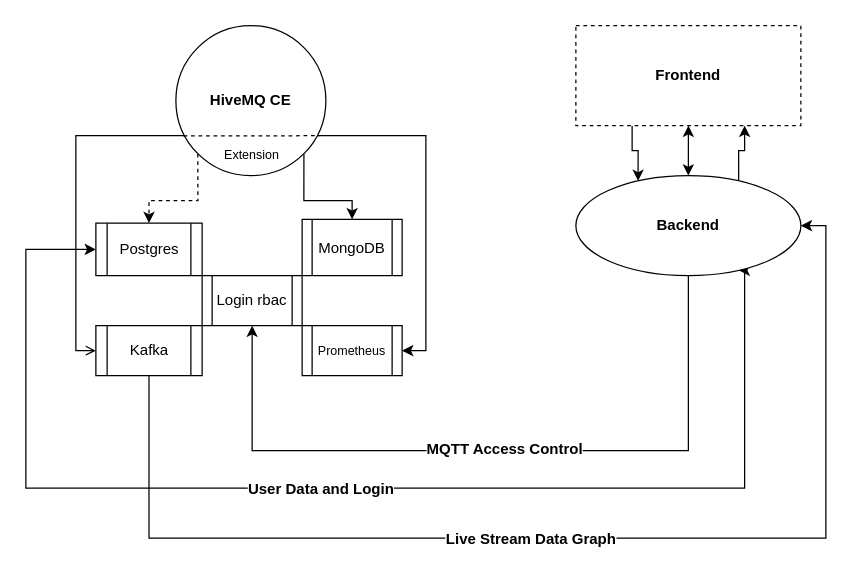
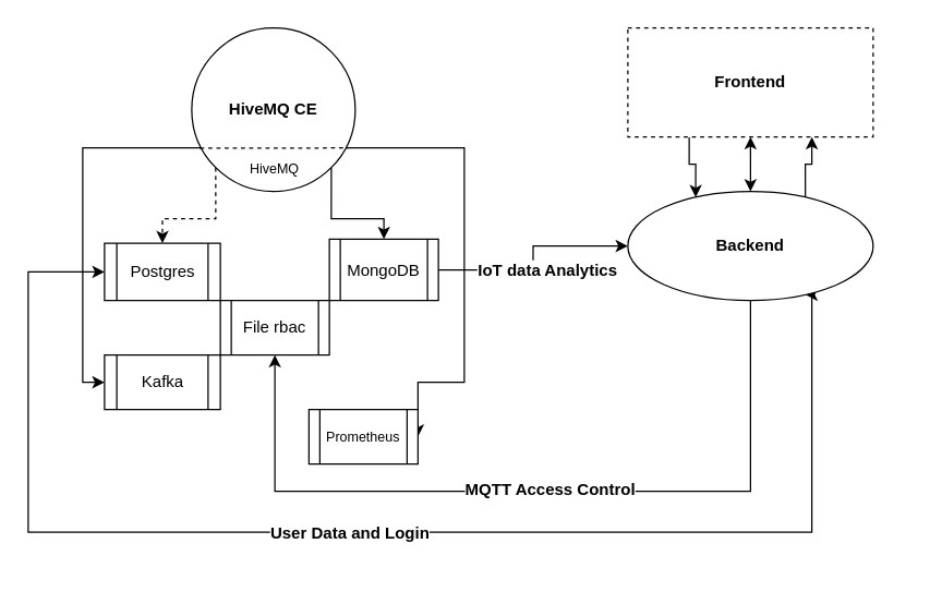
- <mxCell id="19" value="&lt;font style=&quot;font-size: 10px;&quot;&gt;Extension&lt;/font&gt;" style="text;html=1;strokeColor=none;fillColor=none;align=center;verticalAlign=middle;whiteSpace=wrap;rounded=0;" parent="1" vertex="1"><mxGeometry x="176" y="113" width="50" height="20" as="geometry" /></mxCell>
+ <mxCell id="19" value="&lt;font style=&quot;font-size: 10px;&quot;&gt;HiveMQ&lt;/font&gt;" style="text;html=1;strokeColor=none;fillColor=none;align=center;verticalAlign=middle;whiteSpace=wrap;rounded=0;" parent="1" vertex="1"><mxGeometry x="176" y="113" width="50" height="20" as="geometry" /></mxCell>
+ <mxCell id="7" style="edgeStyle=orthogonalEdgeStyle;rounded=0;orthogonalLoop=1;jettySize=auto;html=1;" edge="1" parent="1" source="9" target="26"><mxGeometry relative="1" as="geometry" /></mxCell>
+ <mxCell id="8" value="&lt;b&gt;&lt;font style=&quot;font-size: 12px;&quot;&gt;IoT data Analytics&lt;/font&gt;&lt;/b&gt;" style="edgeLabel;html=1;align=center;verticalAlign=middle;resizable=0;points=[];" vertex="1" connectable="0" parent="7"><mxGeometry x="-0.293" relative="1" as="geometry"><mxPoint x="24" as="offset" /></mxGeometry></mxCell>
- <mxCell id="17" value="Login rbac" style="shape=process;whiteSpace=wrap;html=1;backgroundOutline=1;container=0;" parent="1" vertex="1"><mxGeometry x="161" y="220" width="80" height="40" as="geometry" /></mxCell>
+ <mxCell id="17" value="File rbac" style="shape=process;whiteSpace=wrap;html=1;backgroundOutline=1;container=0;" parent="1" vertex="1"><mxGeometry x="161" y="220" width="80" height="40" as="geometry" /></mxCell>
- <mxCell id="2" style="edgeStyle=orthogonalEdgeStyle;rounded=0;orthogonalLoop=1;jettySize=auto;html=1;entryX=0;entryY=0.5;entryDx=0;entryDy=0;endArrow=open;" parent="1" source="6" target="15" edge="1"><mxGeometry relative="1" as="geometry"><Array as="points"><mxPoint x="60" y="108" /><mxPoint x="60" y="280" /></Array></mxGeometry></mxCell>
+ <mxCell id="2" style="edgeStyle=orthogonalEdgeStyle;rounded=0;orthogonalLoop=1;jettySize=auto;html=1;entryX=0;entryY=0.5;entryDx=0;entryDy=0;" parent="1" source="6" target="15" edge="1"><mxGeometry relative="1" as="geometry"><Array as="points"><mxPoint x="60" y="108" /><mxPoint x="60" y="280" /></Array></mxGeometry></mxCell>
- <mxCell id="16" value="&lt;font style=&quot;font-size: 10px;&quot;&gt;Prometheus&lt;/font&gt;" style="shape=process;whiteSpace=wrap;html=1;backgroundOutline=1;container=0;" parent="1" vertex="1"><mxGeometry x="241" y="260" width="80" height="40" as="geometry" /></mxCell>
+ <mxCell id="16" value="&lt;font style=&quot;font-size: 10px;&quot;&gt;Prometheus&lt;/font&gt;" style="shape=process;whiteSpace=wrap;html=1;backgroundOutline=1;container=0;" parent="1" vertex="1"><mxGeometry x="226" y="300" width="80" height="40" as="geometry" /></mxCell>
- <mxCell id="13" style="edgeStyle=orthogonalEdgeStyle;rounded=0;orthogonalLoop=1;jettySize=auto;html=1;entryX=1;entryY=0.5;entryDx=0;entryDy=0;" edge="1" parent="1" source="15" target="26"><mxGeometry relative="1" as="geometry"><Array as="points"><mxPoint x="119" y="430" /><mxPoint x="660" y="430" /><mxPoint x="660" y="180" /></Array></mxGeometry></mxCell>
- <mxCell id="14" value="&lt;b&gt;&lt;font style=&quot;font-size: 12px;&quot;&gt;Live Stream Data Graph&lt;/font&gt;&lt;/b&gt;" style="edgeLabel;html=1;align=center;verticalAlign=middle;resizable=0;points=[];" vertex="1" connectable="0" parent="13"><mxGeometry x="-0.075" relative="1" as="geometry"><mxPoint as="offset" /></mxGeometry></mxCell>
